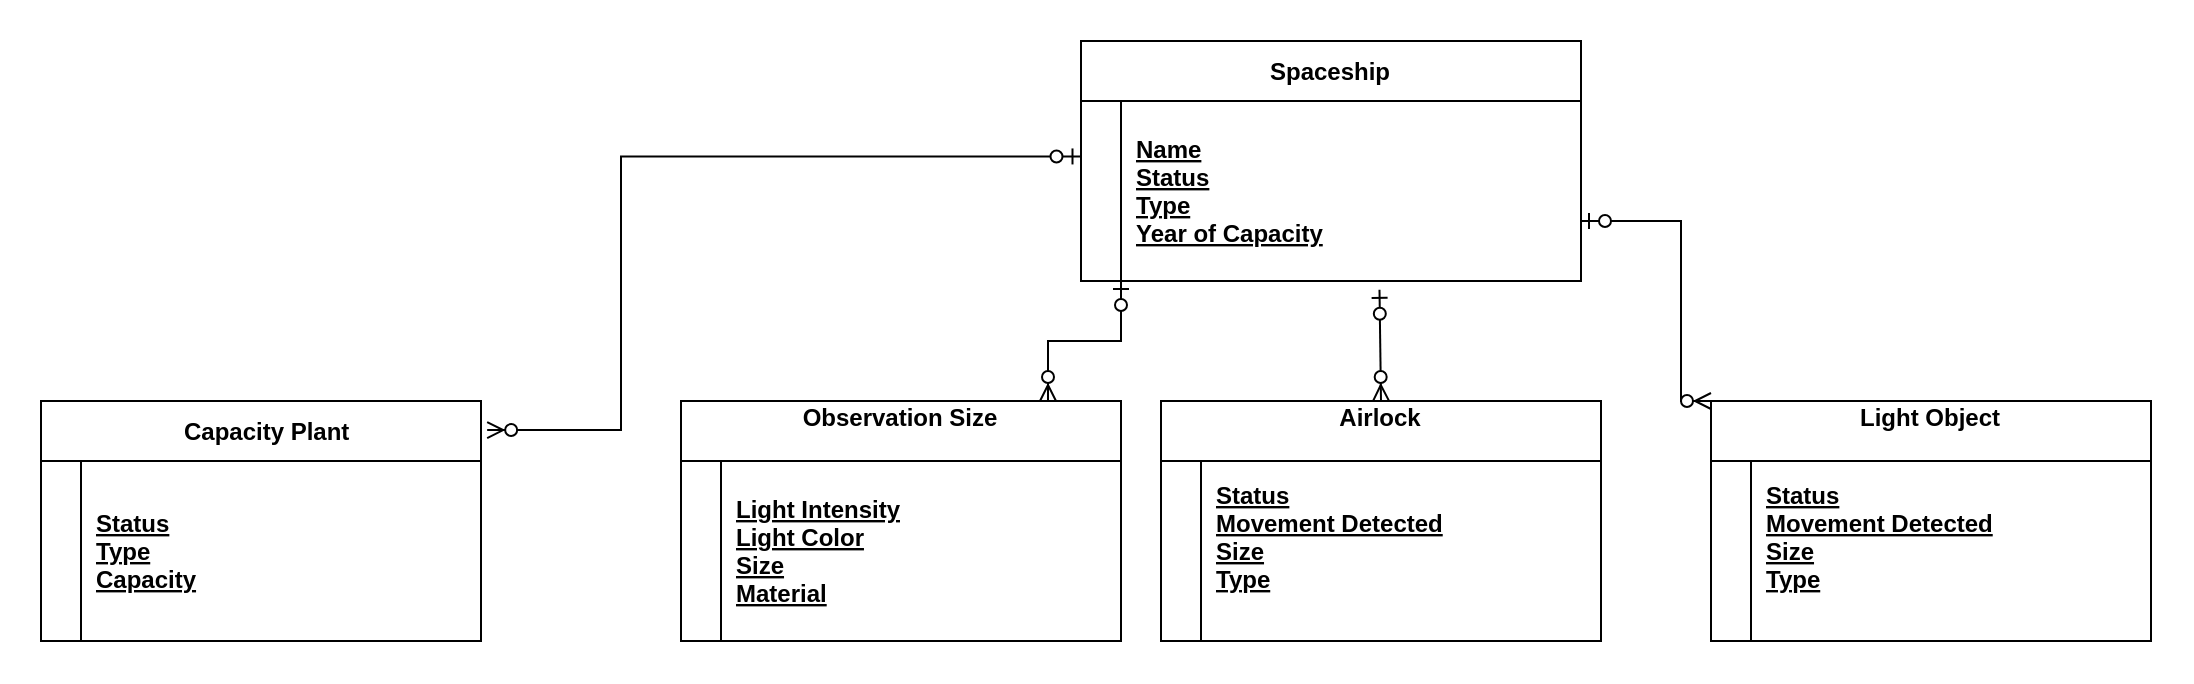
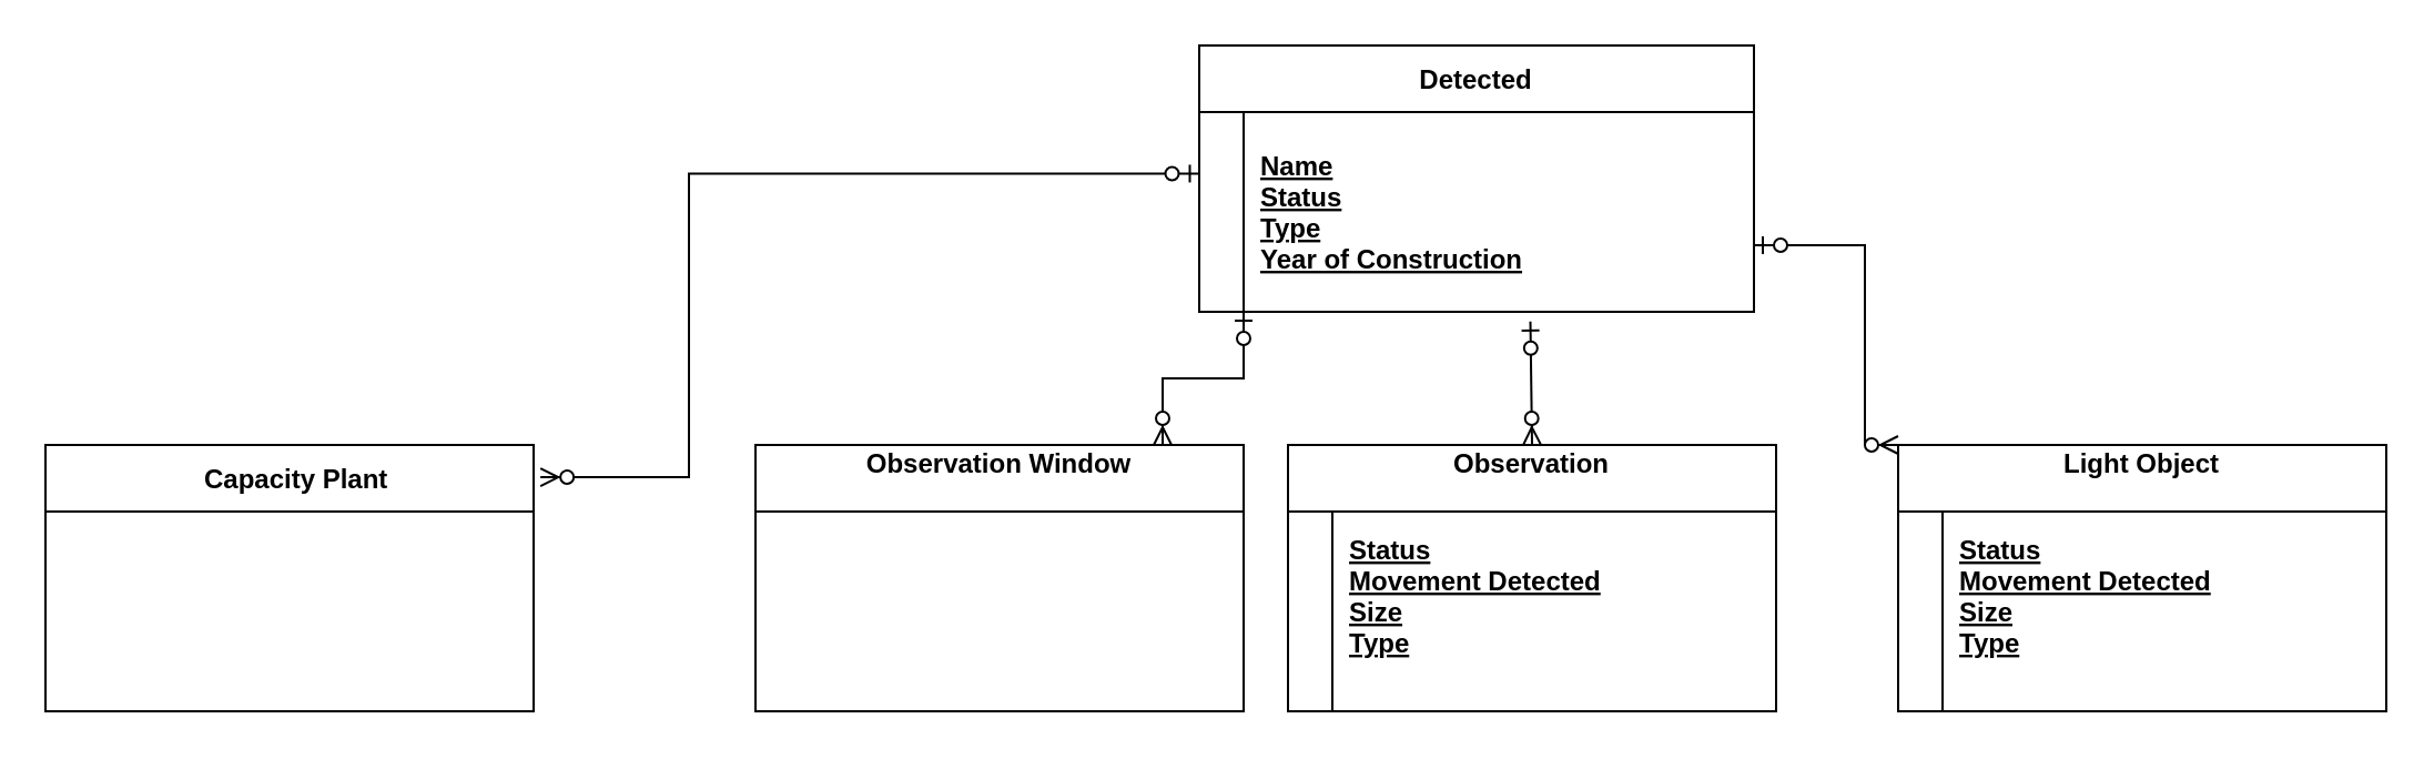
- <mxCell id="2" value="Spaceship" style="shape=table;startSize=30;container=1;collapsible=1;childLayout=tableLayout;fixedRows=1;rowLines=0;fontStyle=1;align=center;resizeLast=1;" vertex="1" parent="1"><mxGeometry x="540" y="20" width="250" height="120" as="geometry"><mxRectangle x="250" y="10" width="100" height="30" as="alternateBounds" /></mxGeometry></mxCell>
+ <mxCell id="2" value="Detected" style="shape=table;startSize=30;container=1;collapsible=1;childLayout=tableLayout;fixedRows=1;rowLines=0;fontStyle=1;align=center;resizeLast=1;" vertex="1" parent="1"><mxGeometry x="540" y="20" width="250" height="120" as="geometry"><mxRectangle x="250" y="10" width="100" height="30" as="alternateBounds" /></mxGeometry></mxCell>
- <mxCell id="5" value="Name&#10;Status&#10;Type&#10;Year of Capacity" style="shape=partialRectangle;overflow=hidden;connectable=0;fillColor=none;top=0;left=0;bottom=0;right=0;align=left;spacingLeft=6;fontStyle=5;" vertex="1" parent="3"><mxGeometry x="20" width="230" height="90" as="geometry"><mxRectangle width="230" height="90" as="alternateBounds" /></mxGeometry></mxCell>
+ <mxCell id="5" value="Name&#10;Status&#10;Type&#10;Year of Construction" style="shape=partialRectangle;overflow=hidden;connectable=0;fillColor=none;top=0;left=0;bottom=0;right=0;align=left;spacingLeft=6;fontStyle=5;" vertex="1" parent="3"><mxGeometry x="20" width="230" height="90" as="geometry"><mxRectangle width="230" height="90" as="alternateBounds" /></mxGeometry></mxCell>
- <mxCell id="11" value="Observation Size&#10;" style="shape=table;startSize=30;container=1;collapsible=1;childLayout=tableLayout;fixedRows=1;rowLines=0;fontStyle=1;align=center;resizeLast=1;" vertex="1" parent="1"><mxGeometry x="340" y="200" width="220" height="120" as="geometry"><mxRectangle x="250" y="10" width="100" height="30" as="alternateBounds" /></mxGeometry></mxCell>
+ <mxCell id="11" value="Observation Window&#10;" style="shape=table;startSize=30;container=1;collapsible=1;childLayout=tableLayout;fixedRows=1;rowLines=0;fontStyle=1;align=center;resizeLast=1;" vertex="1" parent="1"><mxGeometry x="340" y="200" width="220" height="120" as="geometry"><mxRectangle x="250" y="10" width="100" height="30" as="alternateBounds" /></mxGeometry></mxCell>
- <mxCell id="16" value="Airlock&#10;" style="shape=table;startSize=30;container=1;collapsible=1;childLayout=tableLayout;fixedRows=1;rowLines=0;fontStyle=1;align=center;resizeLast=1;" vertex="1" parent="1"><mxGeometry x="580" y="200" width="220" height="120" as="geometry"><mxRectangle x="250" y="10" width="100" height="30" as="alternateBounds" /></mxGeometry></mxCell>
+ <mxCell id="16" value="Observation&#10;" style="shape=table;startSize=30;container=1;collapsible=1;childLayout=tableLayout;fixedRows=1;rowLines=0;fontStyle=1;align=center;resizeLast=1;" vertex="1" parent="1"><mxGeometry x="580" y="200" width="220" height="120" as="geometry"><mxRectangle x="250" y="10" width="100" height="30" as="alternateBounds" /></mxGeometry></mxCell>
- <mxCell id="9" value="Status&#10;Type&#10;Capacity" style="shape=partialRectangle;overflow=hidden;connectable=0;fillColor=none;top=0;left=0;bottom=0;right=0;align=left;spacingLeft=6;fontStyle=5;" vertex="1" parent="7"><mxGeometry x="20" width="200" height="90" as="geometry"><mxRectangle width="200" height="90" as="alternateBounds" /></mxGeometry></mxCell>
- <mxCell id="14" value="Light Intensity&#10;Light Color&#10;Size&#10;Material" style="shape=partialRectangle;overflow=hidden;connectable=0;fillColor=none;top=0;left=0;bottom=0;right=0;align=left;spacingLeft=6;fontStyle=5;" vertex="1" parent="12"><mxGeometry x="20" width="200" height="90" as="geometry"><mxRectangle width="200" height="90" as="alternateBounds" /></mxGeometry></mxCell>
